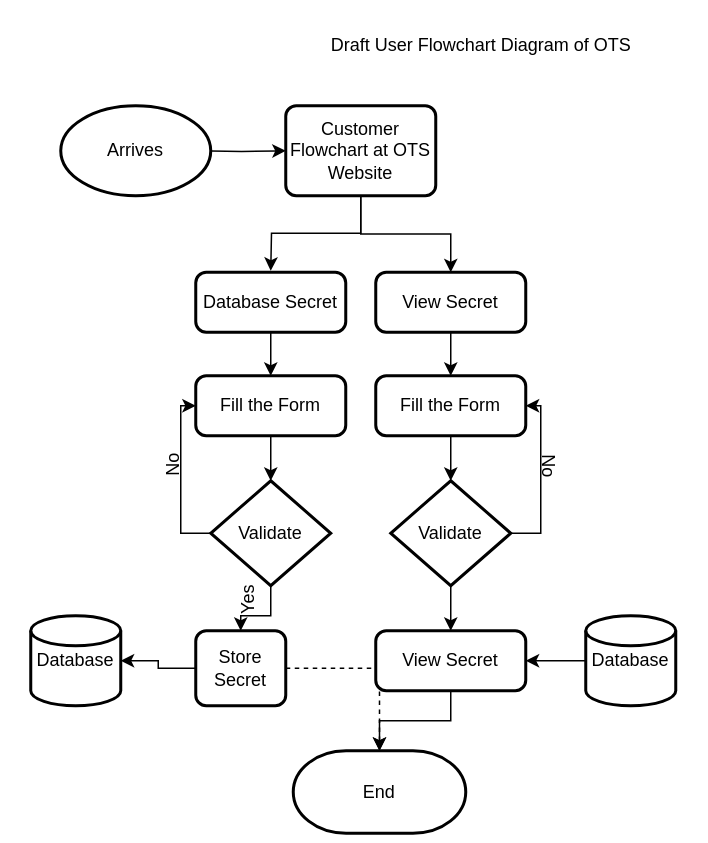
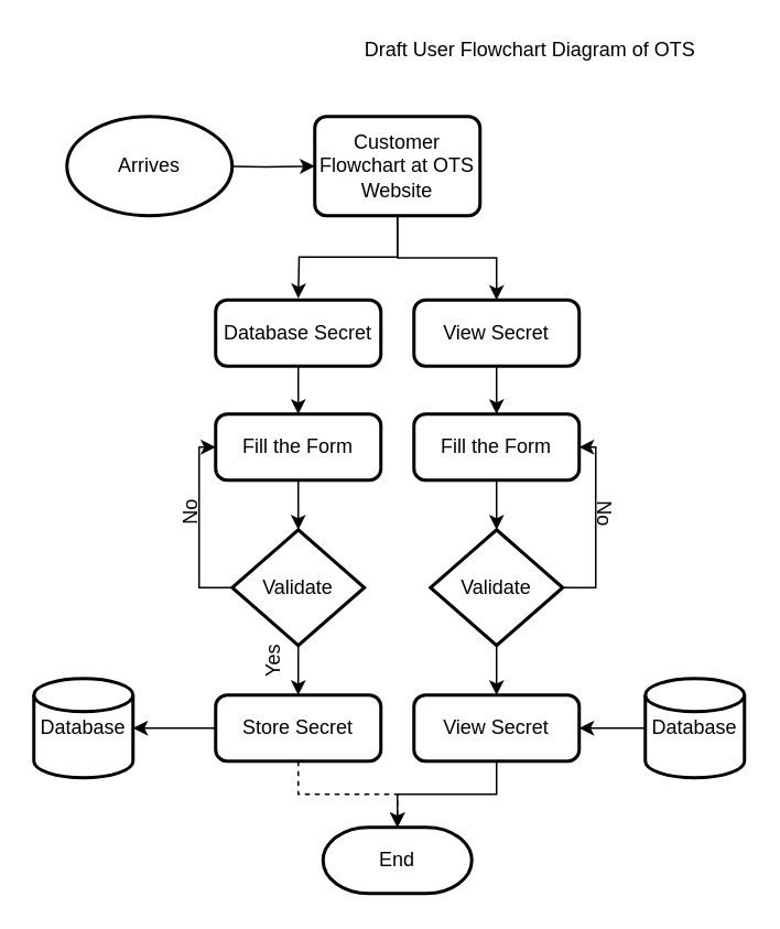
- <mxCell id="25" value="Store Secret" style="rounded=1;whiteSpace=wrap;html=1;absoluteArcSize=1;arcSize=14;strokeWidth=2;" vertex="1" parent="1"><mxGeometry x="130" y="420" width="60" height="50" as="geometry" /></mxCell>
+ <mxCell id="25" value="Store Secret" style="rounded=1;whiteSpace=wrap;html=1;absoluteArcSize=1;arcSize=14;strokeWidth=2;" vertex="1" parent="1"><mxGeometry x="130" y="420" width="100" height="40" as="geometry" /></mxCell>
- <mxCell id="27" value="End" style="strokeWidth=2;html=1;shape=mxgraph.flowchart.terminator;whiteSpace=wrap;" vertex="1" parent="1"><mxGeometry x="195" y="500" width="115" height="55" as="geometry" /></mxCell>
+ <mxCell id="27" value="End" style="strokeWidth=2;html=1;shape=mxgraph.flowchart.terminator;whiteSpace=wrap;" vertex="1" parent="1"><mxGeometry x="195" y="500" width="90" height="40" as="geometry" /></mxCell>
